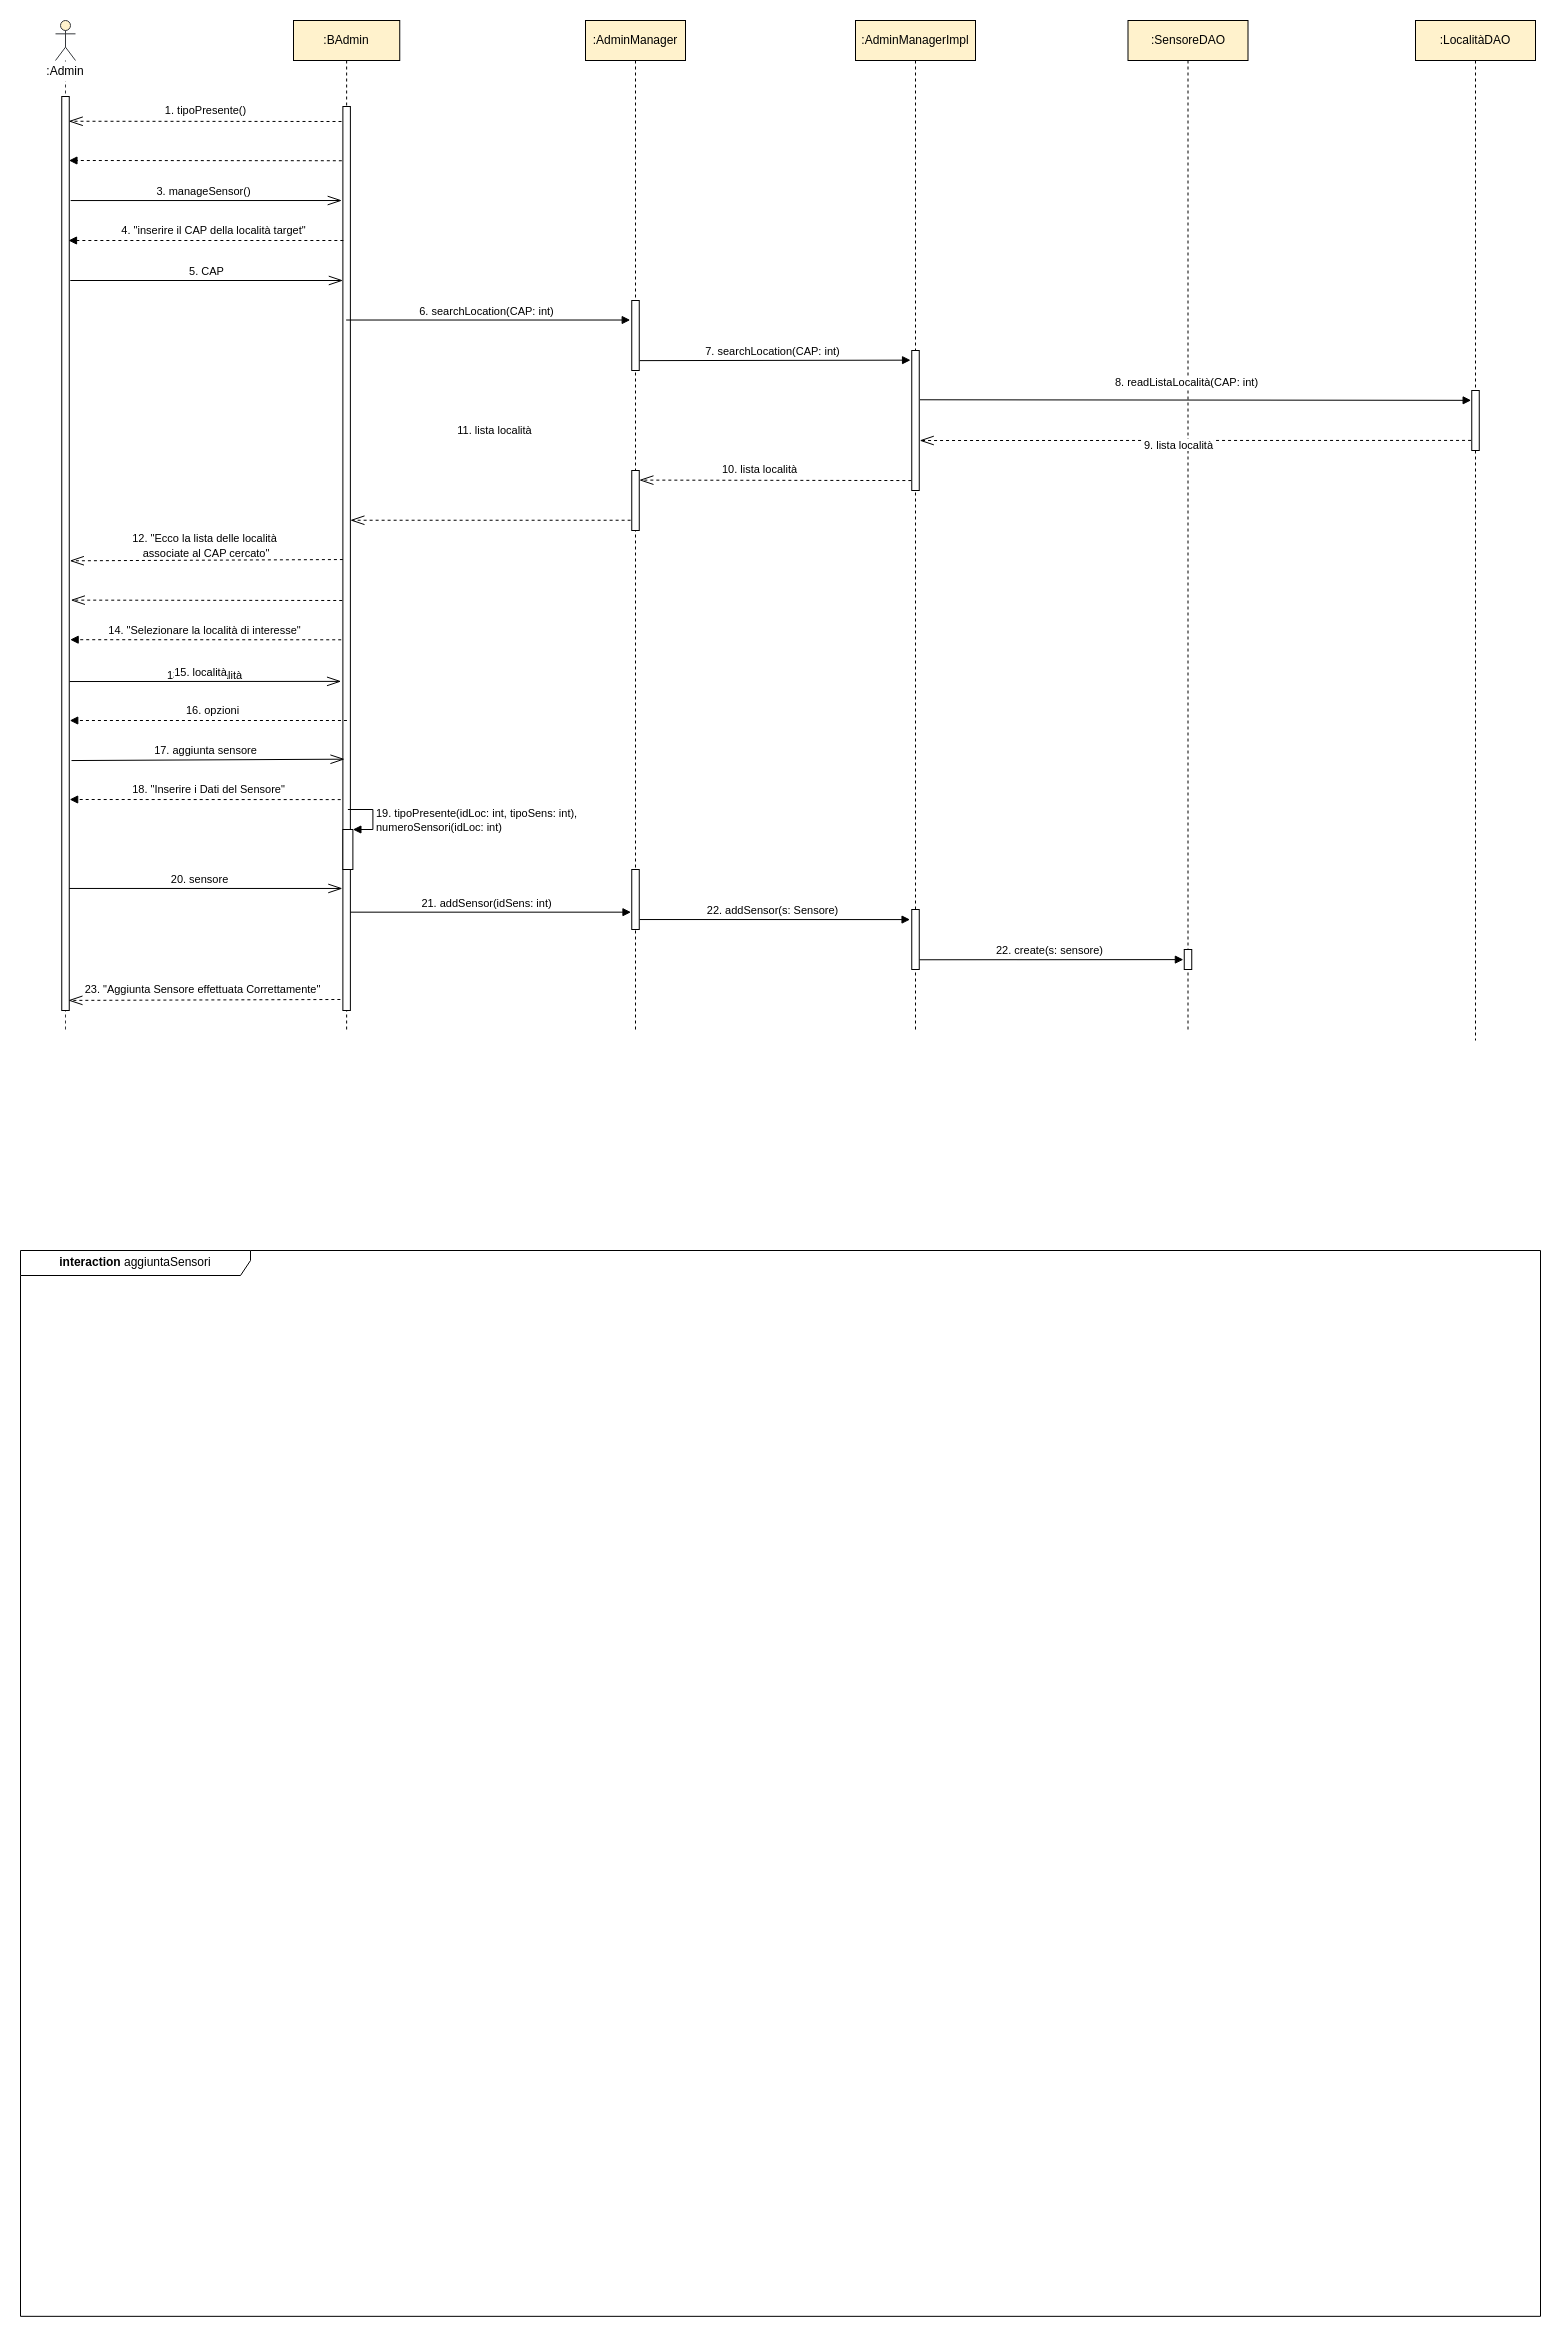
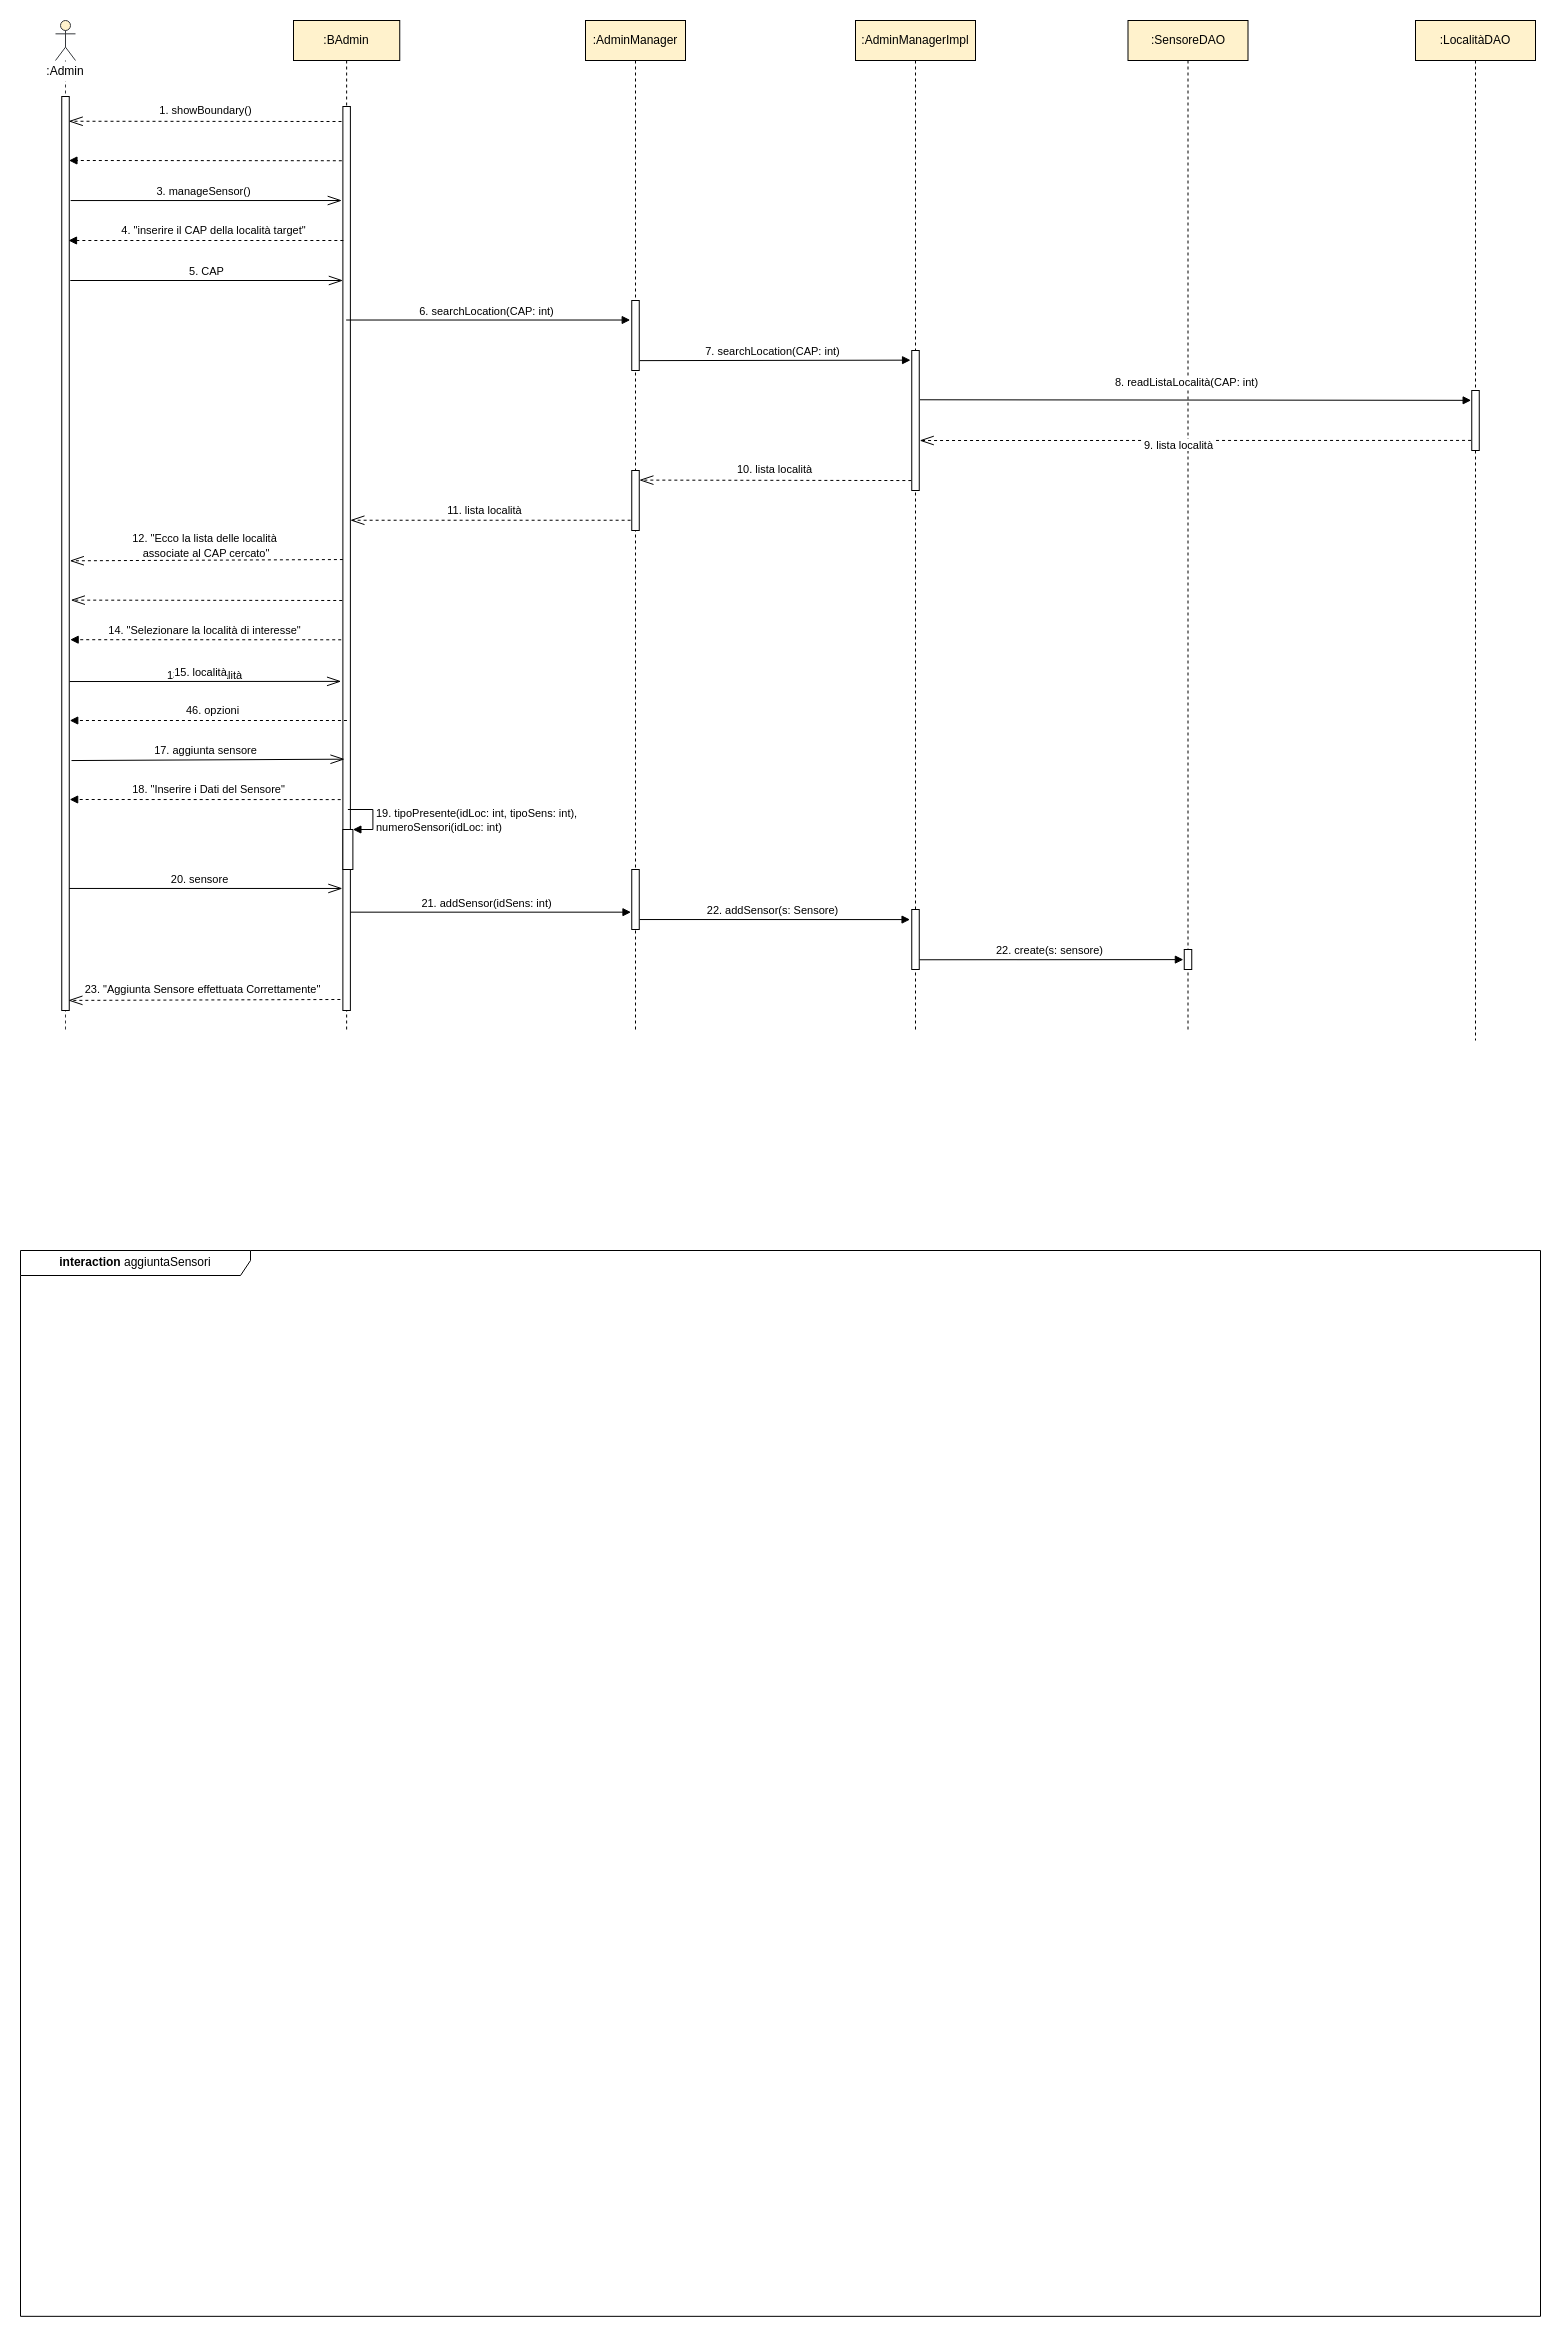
- <mxCell id="21" value="&lt;span style=&quot;font-size: 11px&quot;&gt;1. tipoPresente()&lt;/span&gt;" style="text;html=1;align=center;verticalAlign=middle;resizable=0;points=[];autosize=1;" parent="1" vertex="1"><mxGeometry x="149.68" y="100" width="110" height="20" as="geometry" /></mxCell>
+ <mxCell id="21" value="&lt;span style=&quot;font-size: 11px&quot;&gt;1. showBoundary()&lt;/span&gt;" style="text;html=1;align=center;verticalAlign=middle;resizable=0;points=[];autosize=1;" parent="1" vertex="1"><mxGeometry x="149.68" y="100" width="110" height="20" as="geometry" /></mxCell>
- <mxCell id="45" value="&lt;font style=&quot;font-size: 11px&quot;&gt;11. lista località&lt;/font&gt;" style="text;html=1;align=center;verticalAlign=middle;resizable=0;points=[];autosize=1;" parent="1" vertex="1"><mxGeometry x="449.02" y="420" width="90" height="20" as="geometry" /></mxCell>
+ <mxCell id="45" value="&lt;font style=&quot;font-size: 11px&quot;&gt;11. lista località&lt;/font&gt;" style="text;html=1;align=center;verticalAlign=middle;resizable=0;points=[];autosize=1;" parent="1" vertex="1"><mxGeometry x="439.02" y="500" width="90" height="20" as="geometry" /></mxCell>
- <mxCell id="41" value="&lt;font style=&quot;font-size: 11px&quot;&gt;10. lista località&lt;/font&gt;" style="text;html=1;align=center;verticalAlign=middle;resizable=0;points=[];autosize=1;" parent="1" vertex="1"><mxGeometry x="714.02" y="459.16" width="90" height="20" as="geometry" /></mxCell>
+ <mxCell id="41" value="&lt;font style=&quot;font-size: 11px&quot;&gt;10. lista località&lt;/font&gt;" style="text;html=1;align=center;verticalAlign=middle;resizable=0;points=[];autosize=1;" parent="1" vertex="1"><mxGeometry x="729.02" y="459.16" width="90" height="20" as="geometry" /></mxCell>
- <mxCell id="52" value="&lt;span style=&quot;font-size: 11px&quot;&gt;16. opzioni&lt;/span&gt;" style="text;html=1;align=center;verticalAlign=middle;resizable=0;points=[];autosize=1;" parent="1" vertex="1"><mxGeometry x="176.95" y="700" width="70" height="20" as="geometry" /></mxCell>
+ <mxCell id="52" value="&lt;span style=&quot;font-size: 11px&quot;&gt;46. opzioni&lt;/span&gt;" style="text;html=1;align=center;verticalAlign=middle;resizable=0;points=[];autosize=1;" parent="1" vertex="1"><mxGeometry x="176.95" y="700" width="70" height="20" as="geometry" /></mxCell>
